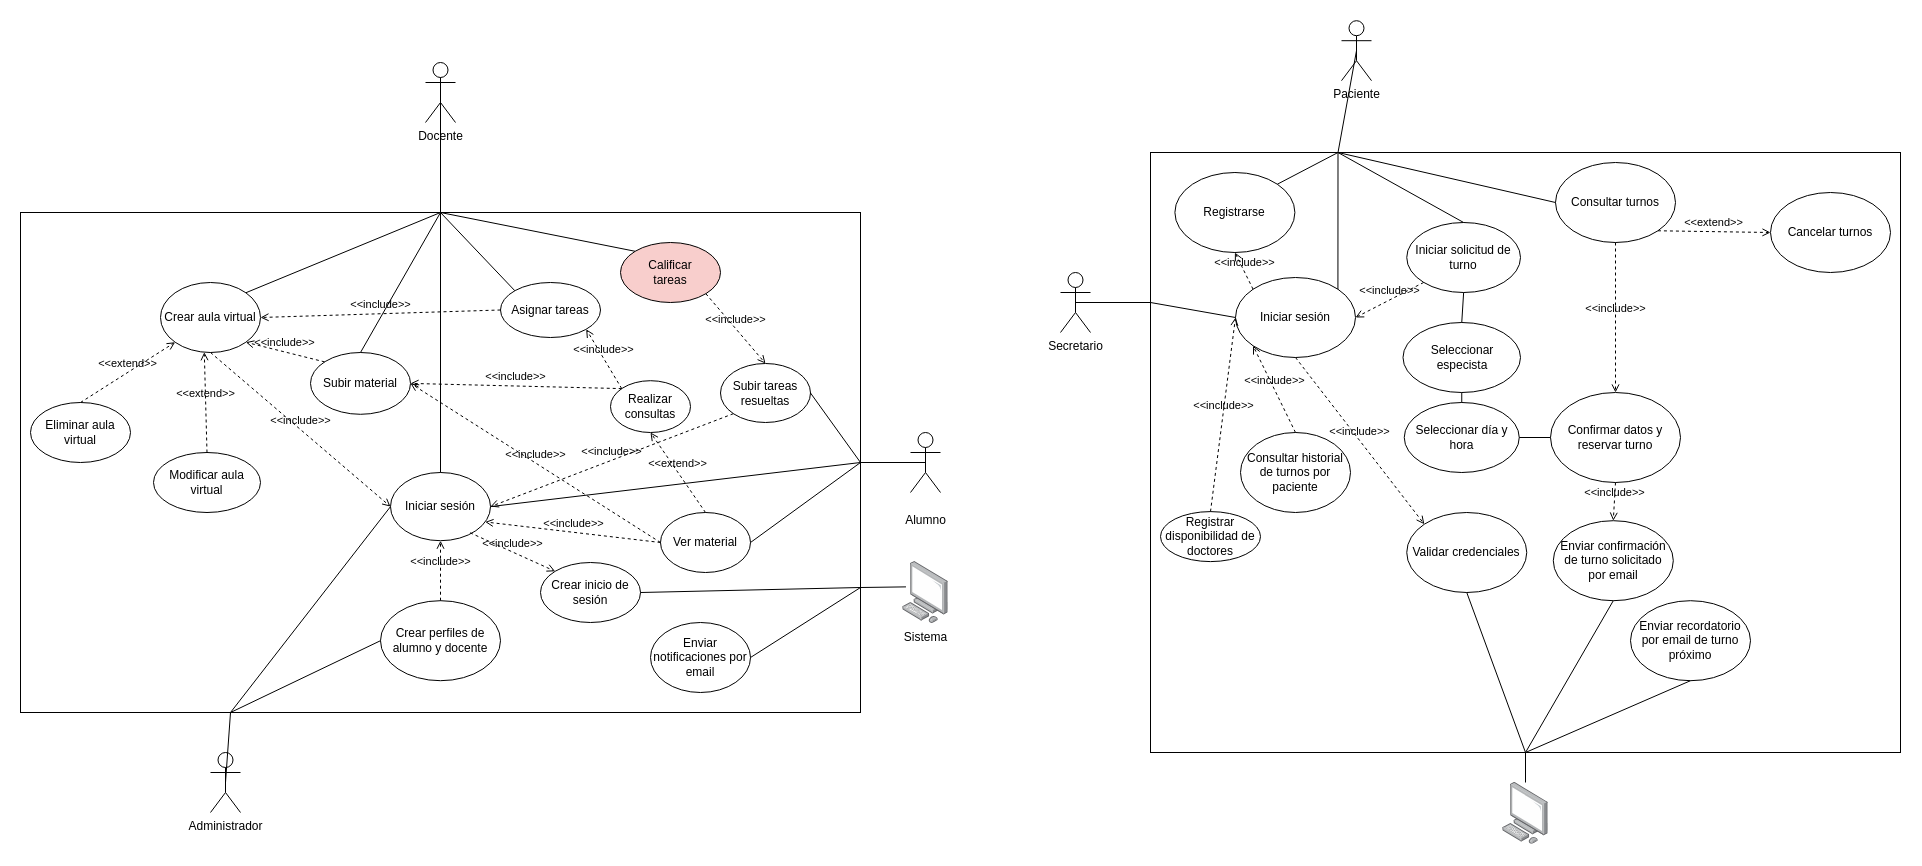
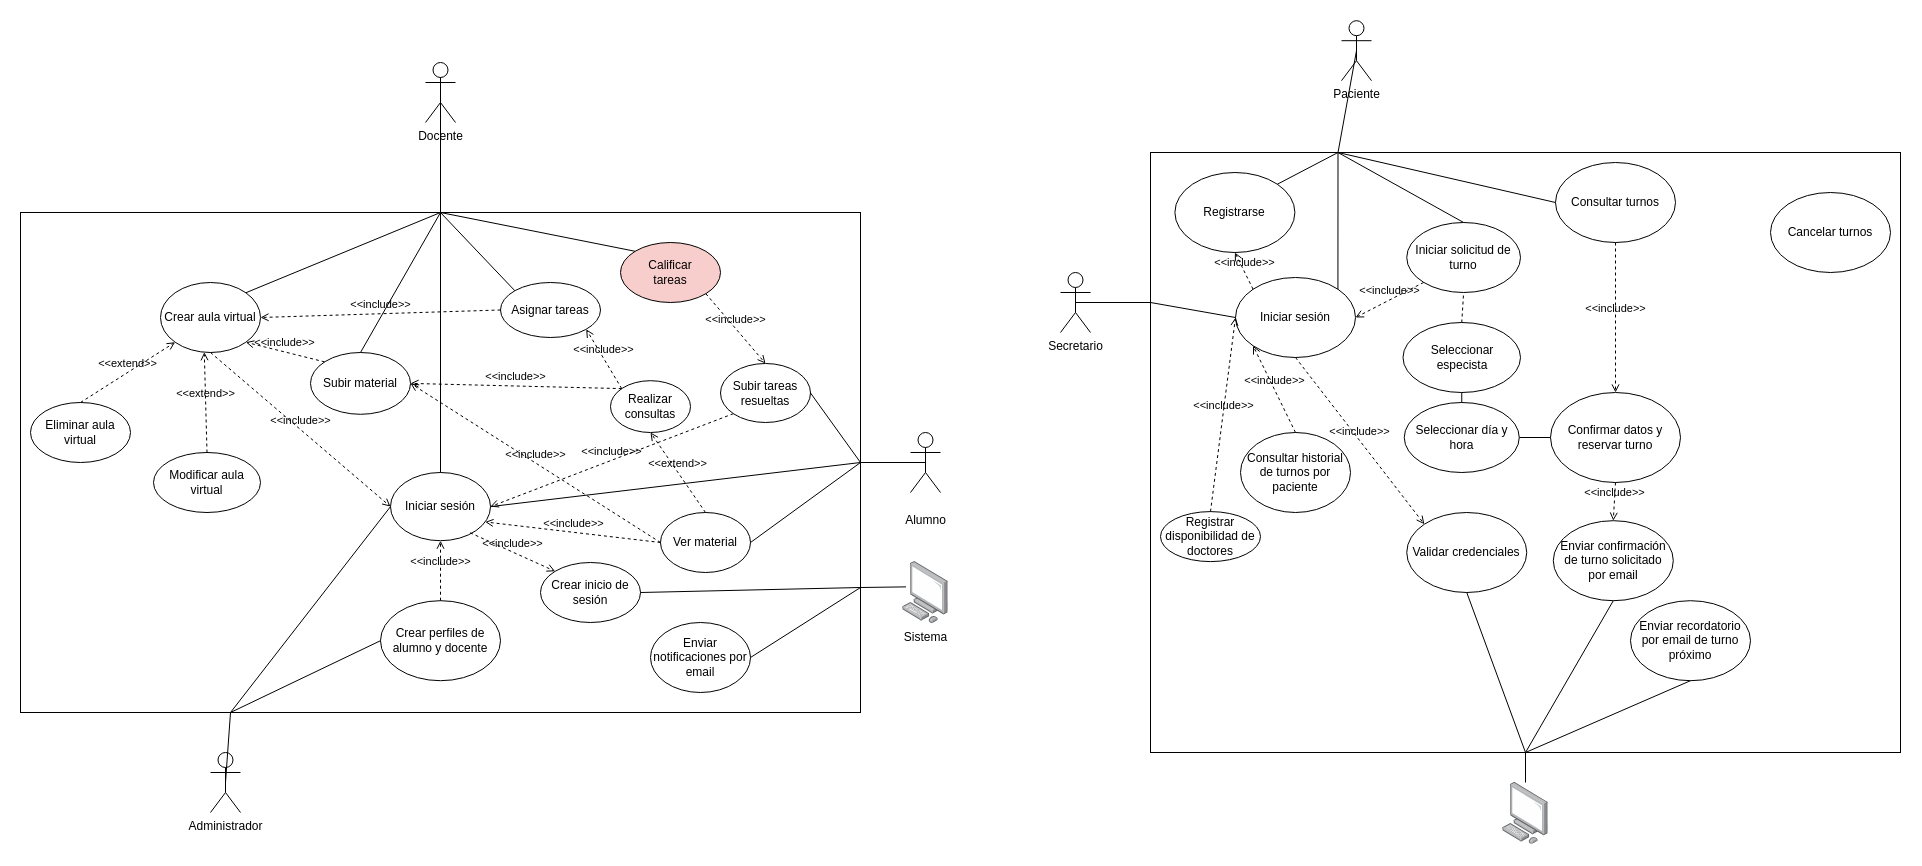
- <mxCell id="72" value="&amp;lt;&amp;lt;extend&amp;gt;&amp;gt;" style="html=1;verticalAlign=bottom;labelBackgroundColor=none;endArrow=open;endFill=0;dashed=1;rounded=0;exitX=1;exitY=1;exitDx=0;exitDy=0;entryX=0;entryY=0.5;entryDx=0;entryDy=0;" edge="1" parent="1" source="50" target="51"><mxGeometry width="160" relative="1" as="geometry"><mxPoint x="1600" y="302" as="sourcePoint" /><mxPoint x="1760" y="302" as="targetPoint" /></mxGeometry></mxCell>
- <mxCell id="61" value="" style="endArrow=none;html=1;rounded=0;entryX=0.5;entryY=1;entryDx=0;entryDy=0;exitX=0.5;exitY=0;exitDx=0;exitDy=0;" edge="1" parent="1" source="53" target="49"><mxGeometry width="50" height="50" relative="1" as="geometry"><mxPoint x="1350" y="302" as="sourcePoint" /><mxPoint x="1400" y="252" as="targetPoint" /></mxGeometry></mxCell>
+ <mxCell id="61" value="" style="endArrow=none;html=1;rounded=0;entryX=0.5;entryY=1;entryDx=0;entryDy=0;exitX=0.5;exitY=0;exitDx=0;exitDy=0;dashed=1;" edge="1" parent="1" source="53" target="49"><mxGeometry width="50" height="50" relative="1" as="geometry"><mxPoint x="1350" y="302" as="sourcePoint" /><mxPoint x="1400" y="252" as="targetPoint" /></mxGeometry></mxCell>
